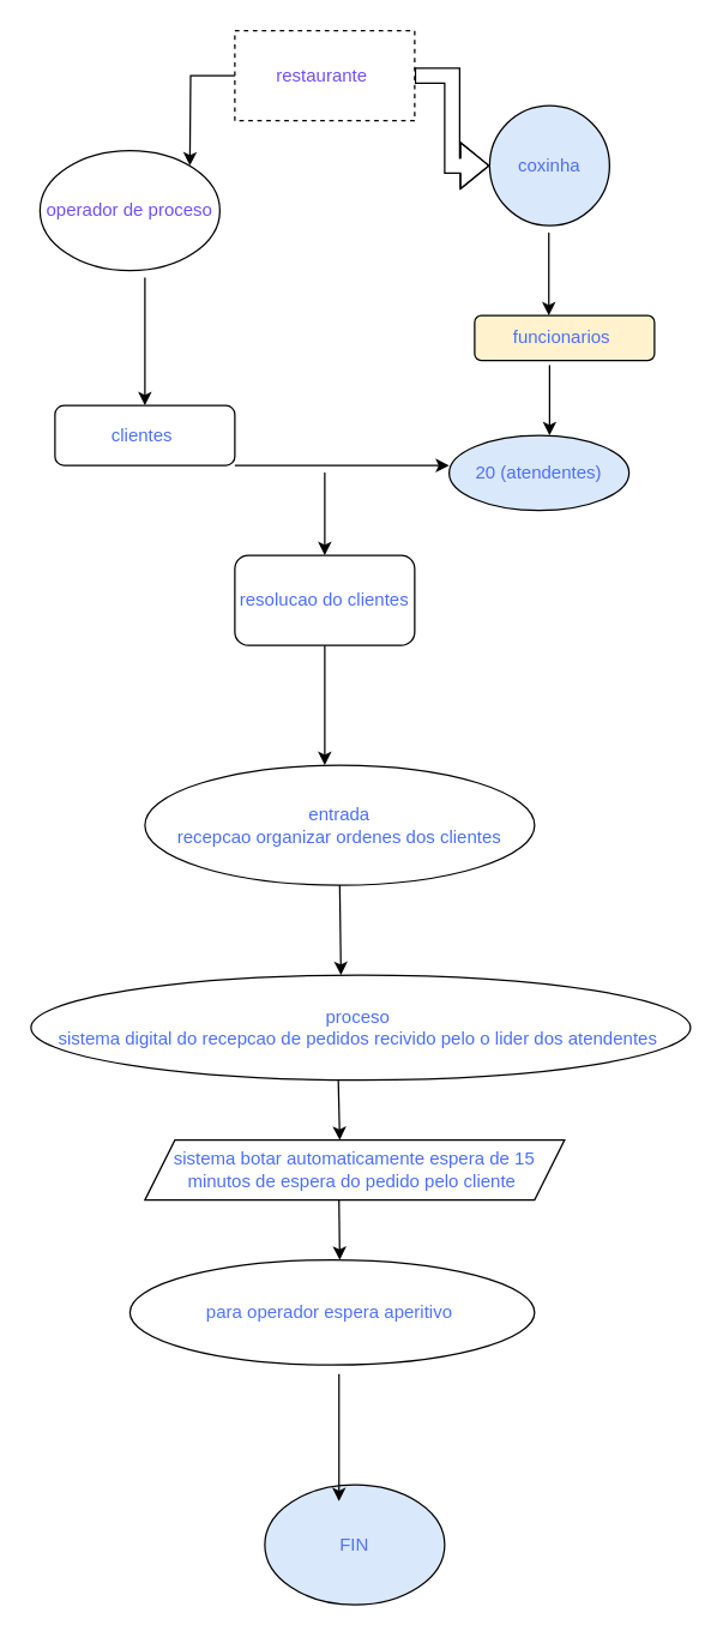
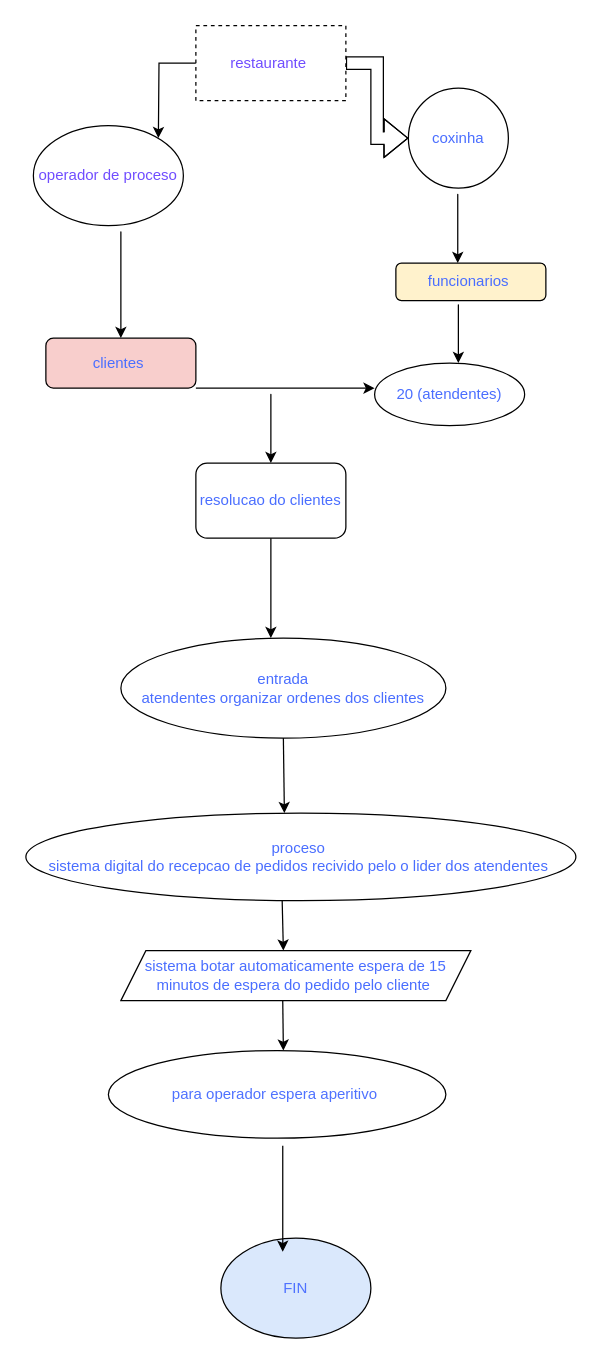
- <mxCell id="6" value="coxinha" style="ellipse;whiteSpace=wrap;html=1;aspect=fixed;fontColor=#4A6EFF;fillColor=#dae8fc;" vertex="1" parent="1"><mxGeometry x="326" y="70" width="80" height="80" as="geometry" /></mxCell>
+ <mxCell id="6" value="coxinha" style="ellipse;whiteSpace=wrap;html=1;aspect=fixed;fontColor=#4A6EFF;" vertex="1" parent="1"><mxGeometry x="326" y="70" width="80" height="80" as="geometry" /></mxCell>
- <mxCell id="8" value="clientes&amp;nbsp;" style="rounded=1;whiteSpace=wrap;html=1;fontColor=#4A6EFF;" vertex="1" parent="1"><mxGeometry x="36" y="270" width="120" height="40" as="geometry" /></mxCell>
+ <mxCell id="8" value="clientes&amp;nbsp;" style="rounded=1;whiteSpace=wrap;html=1;fontColor=#4A6EFF;fillColor=#f8cecc;" vertex="1" parent="1"><mxGeometry x="36" y="270" width="120" height="40" as="geometry" /></mxCell>
- <mxCell id="12" value="20 (atendentes)" style="ellipse;whiteSpace=wrap;html=1;fontColor=#4A6EFF;fillColor=#dae8fc;" vertex="1" parent="1"><mxGeometry x="299" y="290" width="120" height="50" as="geometry" /></mxCell>
+ <mxCell id="12" value="20 (atendentes)" style="ellipse;whiteSpace=wrap;html=1;fontColor=#4A6EFF;" vertex="1" parent="1"><mxGeometry x="299" y="290" width="120" height="50" as="geometry" /></mxCell>
- <mxCell id="18" value="entrada&lt;br&gt;recepcao organizar ordenes dos clientes" style="ellipse;whiteSpace=wrap;html=1;fontColor=#4A6EFF;" vertex="1" parent="1"><mxGeometry x="96" y="510" width="260" height="80" as="geometry" /></mxCell>
+ <mxCell id="18" value="entrada&lt;br&gt;atendentes organizar ordenes dos clientes" style="ellipse;whiteSpace=wrap;html=1;fontColor=#4A6EFF;" vertex="1" parent="1"><mxGeometry x="96" y="510" width="260" height="80" as="geometry" /></mxCell>
